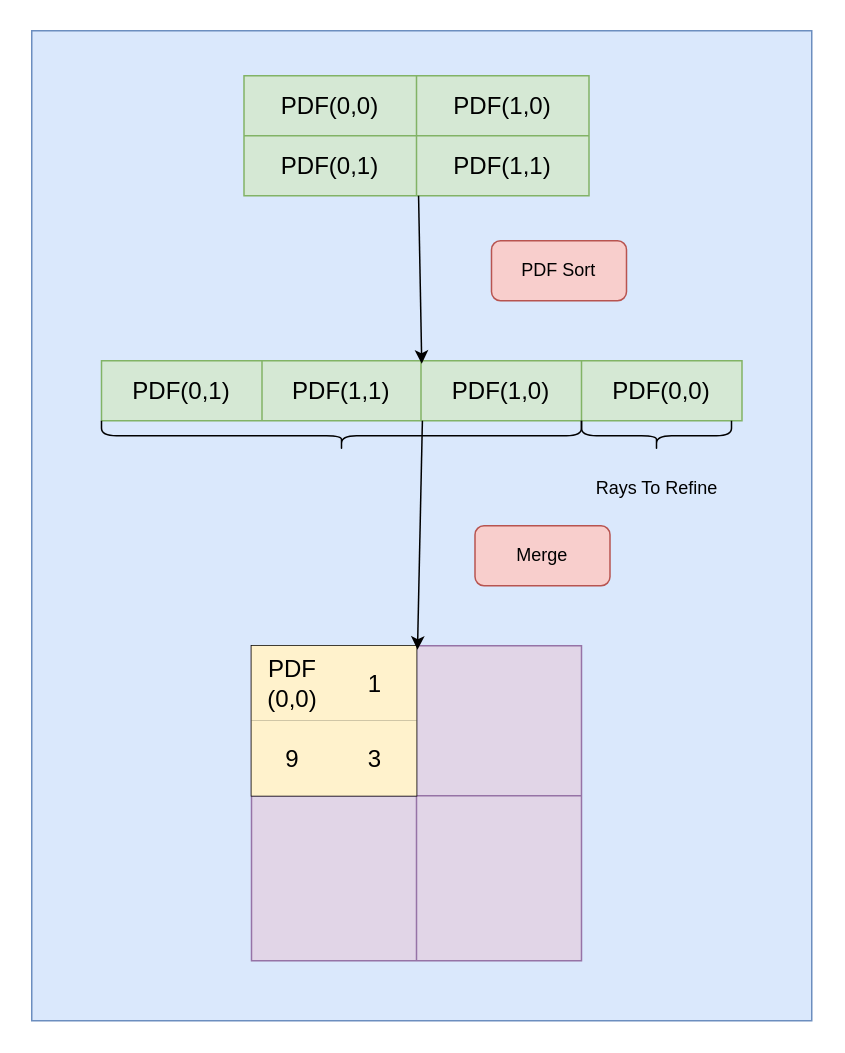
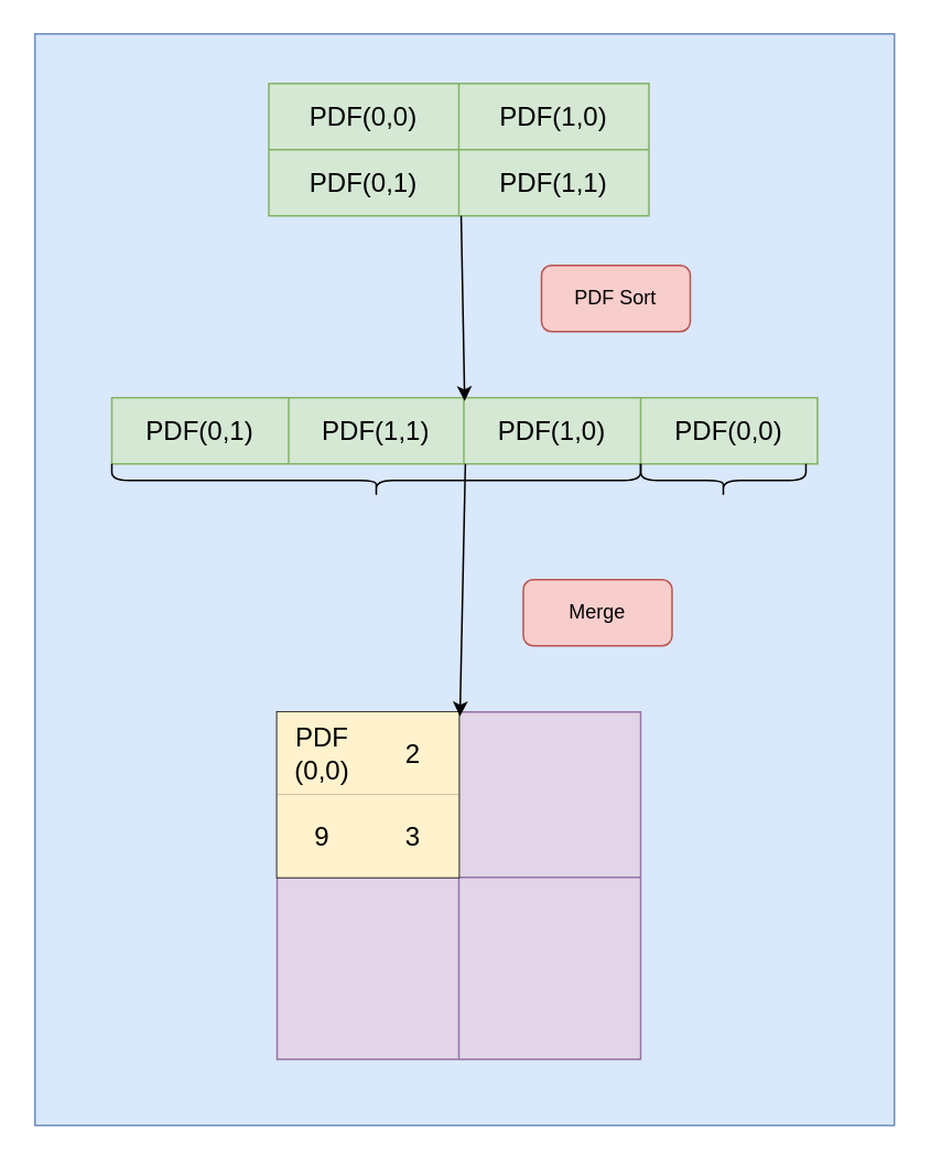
- <mxCell id="33" value="Rays To Refine" style="text;html=1;align=center;verticalAlign=middle;whiteSpace=wrap;rounded=0;" vertex="1" parent="1"><mxGeometry x="379.5" y="310" width="115" height="30" as="geometry" /></mxCell>
- <mxCell id="26" value="1" style="shape=partialRectangle;html=1;whiteSpace=wrap;connectable=0;strokeColor=#d6b656;overflow=hidden;fillColor=#fff2cc;top=0;left=0;bottom=0;right=0;pointerEvents=1;fontSize=16;" vertex="1" parent="24"><mxGeometry x="55" width="55" height="50" as="geometry"><mxRectangle width="55" height="50" as="alternateBounds" /></mxGeometry></mxCell>
+ <mxCell id="26" value="2" style="shape=partialRectangle;html=1;whiteSpace=wrap;connectable=0;strokeColor=#d6b656;overflow=hidden;fillColor=#fff2cc;top=0;left=0;bottom=0;right=0;pointerEvents=1;fontSize=16;" vertex="1" parent="24"><mxGeometry x="55" width="55" height="50" as="geometry"><mxRectangle width="55" height="50" as="alternateBounds" /></mxGeometry></mxCell>
